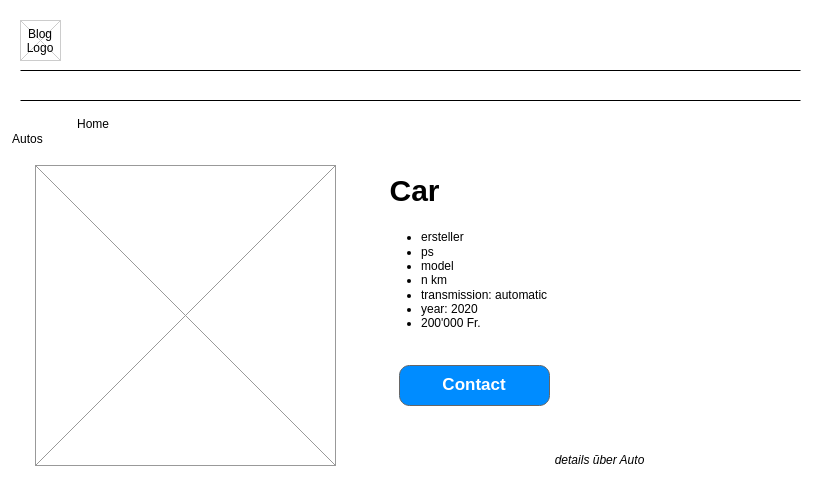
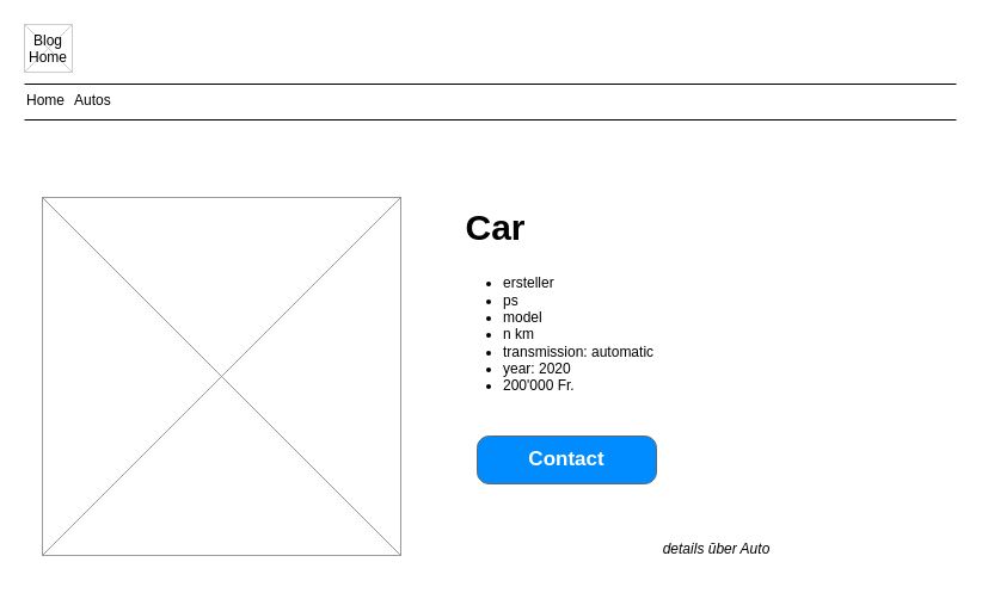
- <mxCell id="7" value="Blog &#10;Logo" style="text;spacingTop=-5;align=center" parent="1" vertex="1"><mxGeometry x="20" y="25" width="40" height="40" as="geometry" /></mxCell>
+ <mxCell id="7" value="Blog &#10;Home" style="text;spacingTop=-5;align=center" parent="1" vertex="1"><mxGeometry x="20" y="25" width="40" height="40" as="geometry" /></mxCell>
- <mxCell id="4" value="Home" style="text;spacingTop=-5;" parent="1" vertex="1"><mxGeometry x="75" y="115" width="30" height="20" as="geometry" /></mxCell>
+ <mxCell id="4" value="Home" style="text;spacingTop=-5;" parent="1" vertex="1"><mxGeometry x="20" y="75" width="30" height="20" as="geometry" /></mxCell>
- <mxCell id="5" value="Autos" style="text;spacingTop=-5;" parent="1" vertex="1"><mxGeometry x="10" y="130" width="30" height="20" as="geometry" /></mxCell>
+ <mxCell id="5" value="Autos" style="text;spacingTop=-5;" parent="1" vertex="1"><mxGeometry x="60" y="75" width="30" height="20" as="geometry" /></mxCell>
